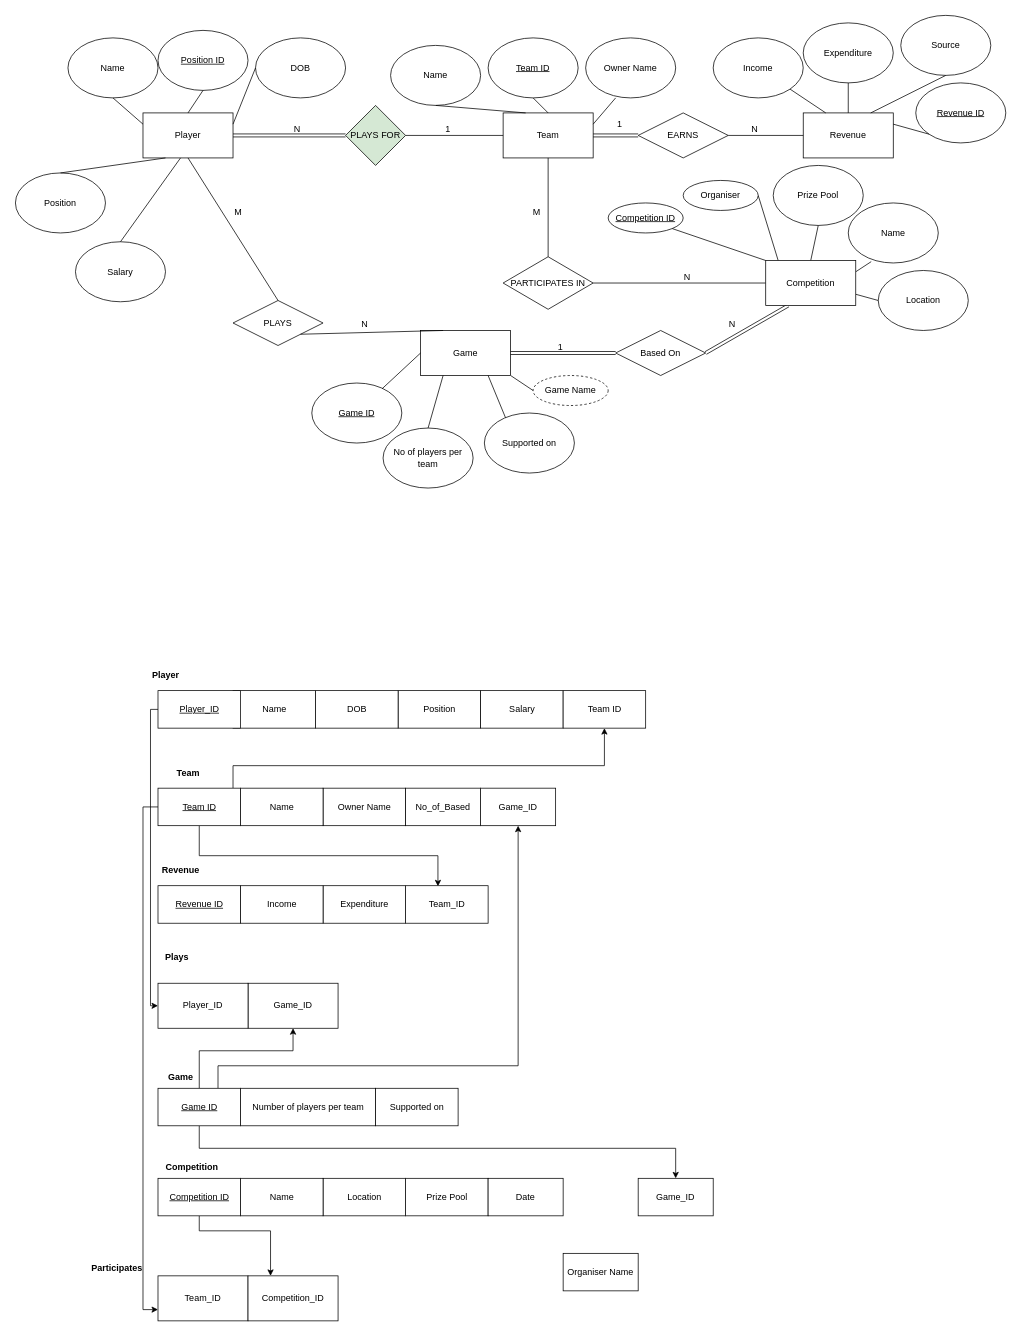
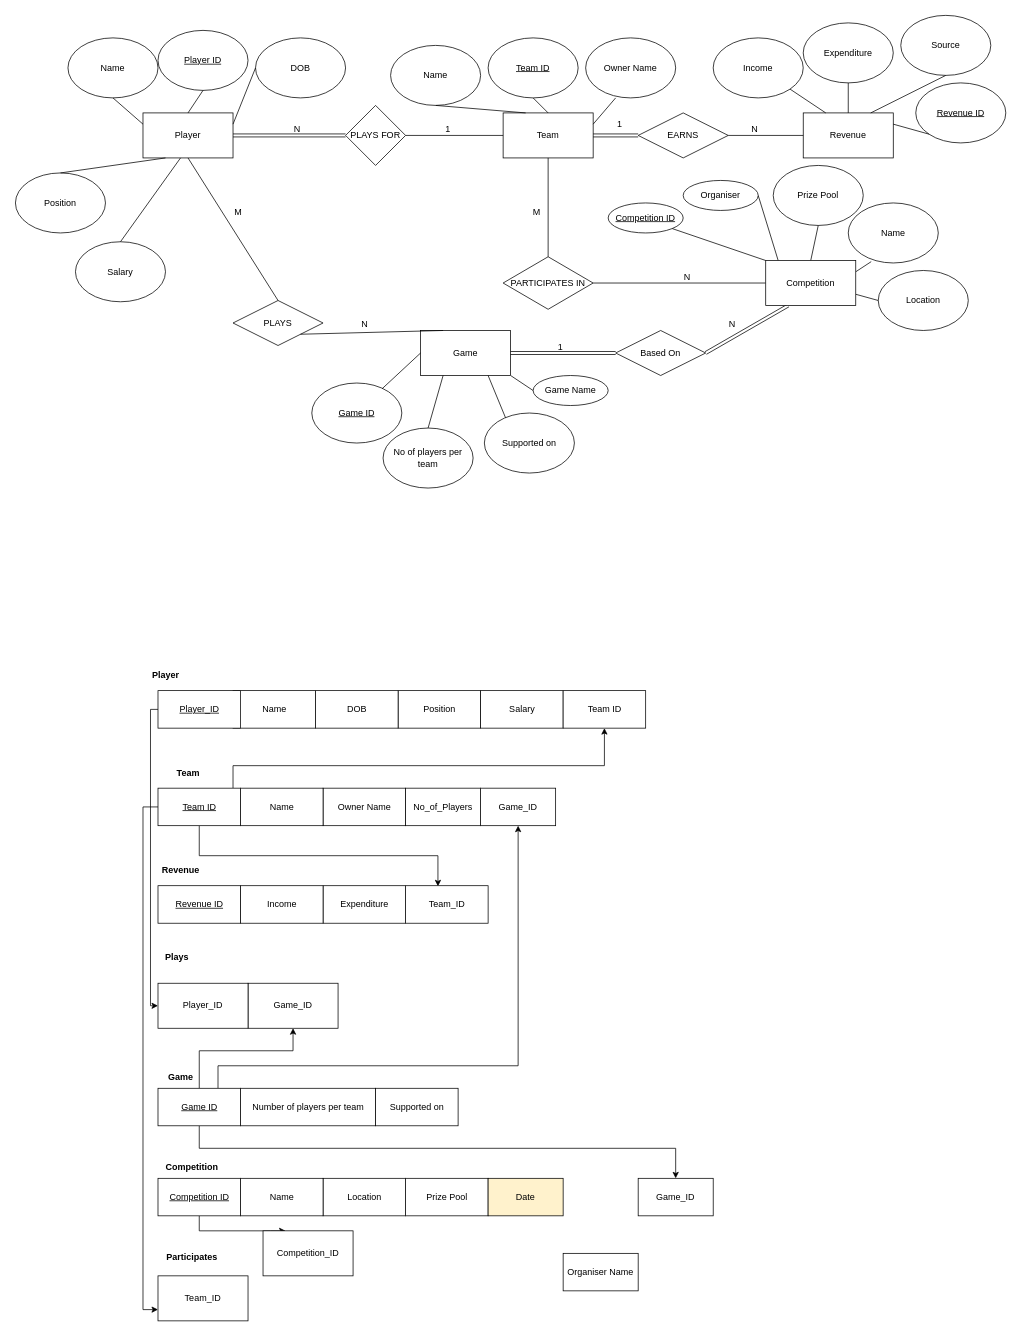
- <mxCell id="10" value="&lt;u&gt;Position ID&lt;/u&gt;" style="ellipse;whiteSpace=wrap;html=1;" parent="1" vertex="1"><mxGeometry x="210" y="40" width="120" height="80" as="geometry" /></mxCell>
+ <mxCell id="10" value="&lt;u&gt;Player ID&lt;/u&gt;" style="ellipse;whiteSpace=wrap;html=1;" parent="1" vertex="1"><mxGeometry x="210" y="40" width="120" height="80" as="geometry" /></mxCell>
- <mxCell id="33" value="PLAYS FOR" style="rhombus;whiteSpace=wrap;html=1;fillColor=#d5e8d4;" parent="1" vertex="1"><mxGeometry x="460" y="140" width="80" height="80" as="geometry" /></mxCell>
+ <mxCell id="33" value="PLAYS FOR" style="rhombus;whiteSpace=wrap;html=1;" parent="1" vertex="1"><mxGeometry x="460" y="140" width="80" height="80" as="geometry" /></mxCell>
- <mxCell id="105" value="Game Name" style="ellipse;whiteSpace=wrap;html=1;align=center;dashed=1;" vertex="1" parent="1"><mxGeometry x="710" y="500" width="100" height="40" as="geometry" /></mxCell>
+ <mxCell id="105" value="Game Name" style="ellipse;whiteSpace=wrap;html=1;align=center;" vertex="1" parent="1"><mxGeometry x="710" y="500" width="100" height="40" as="geometry" /></mxCell>
- <mxCell id="117" value="No_of_Based" style="whiteSpace=wrap;html=1;align=center;" vertex="1" parent="1"><mxGeometry x="540" y="1050" width="100" height="50" as="geometry" /></mxCell>
+ <mxCell id="117" value="No_of_Players" style="whiteSpace=wrap;html=1;align=center;" vertex="1" parent="1"><mxGeometry x="540" y="1050" width="100" height="50" as="geometry" /></mxCell>
- <mxCell id="113" value="Date" style="whiteSpace=wrap;html=1;align=center;" vertex="1" parent="1"><mxGeometry x="650" y="1570" width="100" height="50" as="geometry" /></mxCell>
+ <mxCell id="113" value="Date" style="whiteSpace=wrap;html=1;align=center;fillColor=#fff2cc;" vertex="1" parent="1"><mxGeometry x="650" y="1570" width="100" height="50" as="geometry" /></mxCell>
- <mxCell id="108" value="&lt;b&gt;Participates&lt;/b&gt;" style="text;html=1;align=center;verticalAlign=middle;resizable=0;points=[];autosize=1;strokeColor=none;fillColor=none;" vertex="1" parent="1"><mxGeometry x="110" y="1675" width="90" height="30" as="geometry" /></mxCell>
+ <mxCell id="108" value="&lt;b&gt;Participates&lt;/b&gt;" style="text;html=1;align=center;verticalAlign=middle;resizable=0;points=[];autosize=1;strokeColor=none;fillColor=none;" vertex="1" parent="1"><mxGeometry x="210" y="1660" width="90" height="30" as="geometry" /></mxCell>
- <mxCell id="112" value="Competition_ID" style="rounded=0;whiteSpace=wrap;html=1;" vertex="1" parent="1"><mxGeometry x="330" y="1700" width="120" height="60" as="geometry" /></mxCell>
+ <mxCell id="112" value="Competition_ID" style="rounded=0;whiteSpace=wrap;html=1;" vertex="1" parent="1"><mxGeometry x="350" y="1640" width="120" height="60" as="geometry" /></mxCell>
